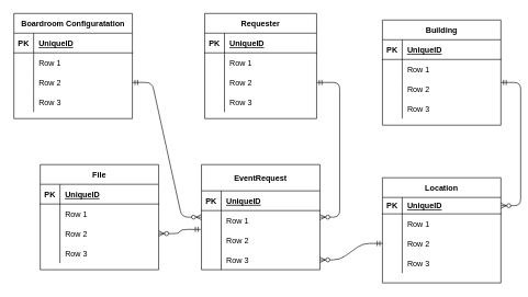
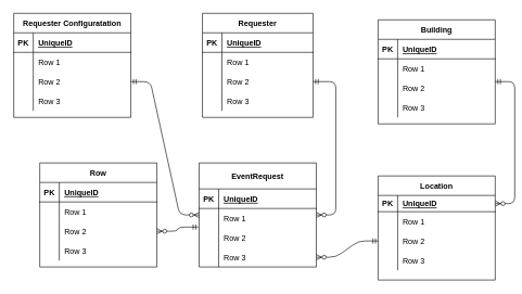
- <mxCell id="2" value="Boardroom Configuratation" style="shape=table;startSize=30;container=1;collapsible=1;childLayout=tableLayout;fixedRows=1;rowLines=0;fontStyle=1;align=center;resizeLast=1;" vertex="1" parent="1"><mxGeometry x="20" y="20" width="180" height="160" as="geometry" /></mxCell>
+ <mxCell id="2" value="Requester Configuratation" style="shape=table;startSize=30;container=1;collapsible=1;childLayout=tableLayout;fixedRows=1;rowLines=0;fontStyle=1;align=center;resizeLast=1;" vertex="1" parent="1"><mxGeometry x="20" y="20" width="180" height="160" as="geometry" /></mxCell>
- <mxCell id="54" value="File" style="shape=table;startSize=30;container=1;collapsible=1;childLayout=tableLayout;fixedRows=1;rowLines=0;fontStyle=1;align=center;resizeLast=1;" vertex="1" parent="1"><mxGeometry x="60" y="250" width="180" height="160" as="geometry" /></mxCell>
+ <mxCell id="54" value="Row" style="shape=table;startSize=30;container=1;collapsible=1;childLayout=tableLayout;fixedRows=1;rowLines=0;fontStyle=1;align=center;resizeLast=1;" vertex="1" parent="1"><mxGeometry x="60" y="250" width="180" height="160" as="geometry" /></mxCell>
